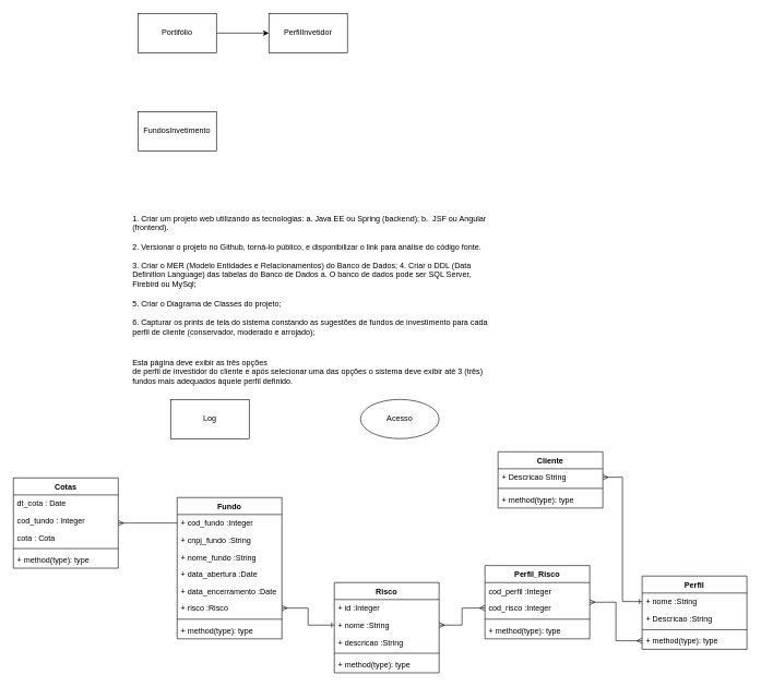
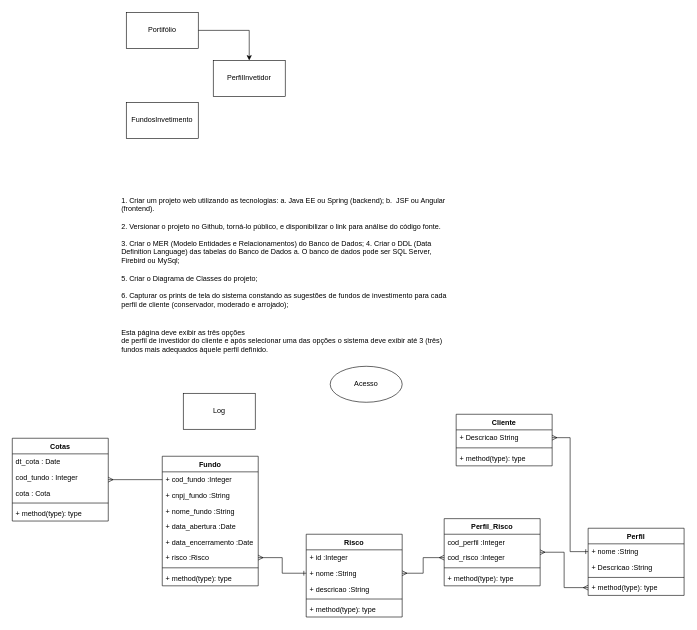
- <mxCell id="5" value="PerfilInvetidor" style="whiteSpace=wrap;html=1;rounded=0;" parent="1" vertex="1"><mxGeometry x="410" y="20" width="120" height="60" as="geometry" /></mxCell>
+ <mxCell id="5" value="PerfilInvetidor" style="whiteSpace=wrap;html=1;rounded=0;" parent="1" vertex="1"><mxGeometry x="355" y="100" width="120" height="60" as="geometry" /></mxCell>
- <mxCell id="23" value="Log" style="rounded=0;whiteSpace=wrap;html=1;" parent="1" vertex="1"><mxGeometry x="260" y="610" width="120" height="60" as="geometry" /></mxCell>
+ <mxCell id="23" value="Log" style="rounded=0;whiteSpace=wrap;html=1;" parent="1" vertex="1"><mxGeometry x="305" y="655" width="120" height="60" as="geometry" /></mxCell>
